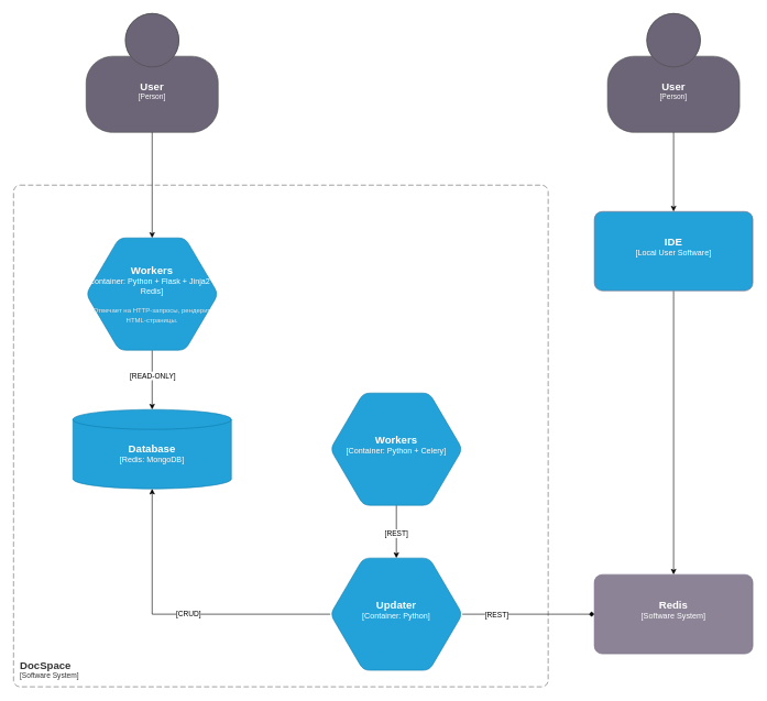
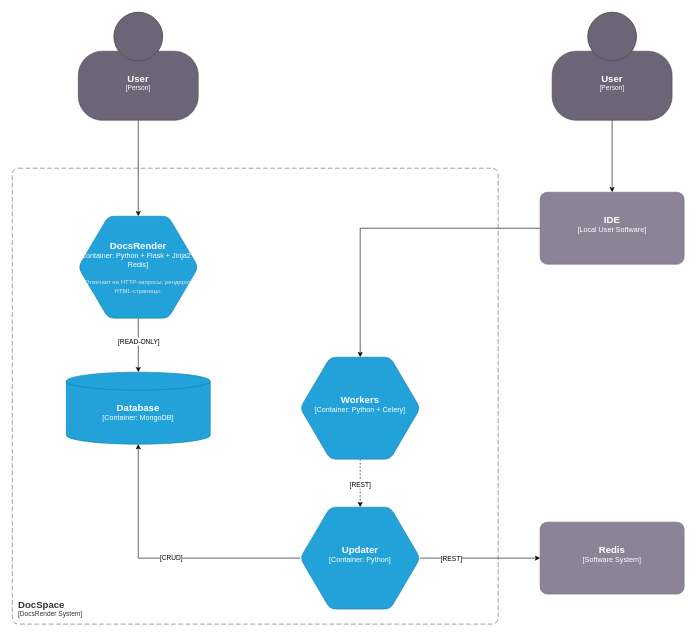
- <mxCell id="4" value="&lt;font style=&quot;font-size: 16px&quot;&gt;&lt;b&gt;IDE&lt;/b&gt;&lt;/font&gt;&lt;div&gt;[Local User Software]&lt;/div&gt;&lt;br&gt;&lt;div&gt;&lt;font style=&quot;font-size: 11px&quot;&gt;&lt;font color=&quot;#cccccc&quot;&gt;&lt;/font&gt;&lt;/div&gt;" style="rounded=1;whiteSpace=wrap;html=1;labelBackgroundColor=none;fillColor=#23a2d9;fontColor=#ffffff;align=center;arcSize=10;strokeColor=#736782;metaEdit=1;resizable=0;points=[[0.25,0,0],[0.5,0,0],[0.75,0,0],[1,0.25,0],[1,0.5,0],[1,0.75,0],[0.75,1,0],[0.5,1,0],[0.25,1,0],[0,0.75,0],[0,0.5,0],[0,0.25,0]];" parent="1" vertex="1"><mxGeometry x="900" y="320" width="240" height="120" as="geometry" /></mxCell>
+ <mxCell id="4" value="&lt;font style=&quot;font-size: 16px&quot;&gt;&lt;b&gt;IDE&lt;/b&gt;&lt;/font&gt;&lt;div&gt;[Local User Software]&lt;/div&gt;&lt;br&gt;&lt;div&gt;&lt;font style=&quot;font-size: 11px&quot;&gt;&lt;font color=&quot;#cccccc&quot;&gt;&lt;/font&gt;&lt;/div&gt;" style="rounded=1;whiteSpace=wrap;html=1;labelBackgroundColor=none;fillColor=#8C8496;fontColor=#ffffff;align=center;arcSize=10;strokeColor=#736782;metaEdit=1;resizable=0;points=[[0.25,0,0],[0.5,0,0],[0.75,0,0],[1,0.25,0],[1,0.5,0],[1,0.75,0],[0.75,1,0],[0.5,1,0],[0.25,1,0],[0,0.75,0],[0,0.5,0],[0,0.25,0]];" parent="1" vertex="1"><mxGeometry x="900" y="320" width="240" height="120" as="geometry" /></mxCell>
- <mxCell id="12" value="&lt;font style=&quot;font-size: 16px&quot;&gt;&lt;b&gt;Workers&lt;/b&gt;&lt;/font&gt;&lt;div&gt;[Container:&amp;nbsp;Python + Flask + Jinja2 + Redis]&lt;/div&gt;&lt;br&gt;&lt;div&gt;&lt;font style=&quot;font-size: 10px&quot;&gt;&lt;font color=&quot;#E6E6E6&quot;&gt;Отвечает на HTTP-запросы, рендерит HTML-страницы.&lt;/font&gt;&lt;/div&gt;" style="shape=hexagon;size=50;perimeter=hexagonPerimeter2;whiteSpace=wrap;html=1;fixedSize=1;rounded=1;labelBackgroundColor=none;fillColor=#23A2D9;fontSize=12;fontColor=#ffffff;align=center;strokeColor=#0E7DAD;metaEdit=1;points=[[0.5,0,0],[1,0.25,0],[1,0.5,0],[1,0.75,0],[0.5,1,0],[0,0.75,0],[0,0.5,0],[0,0.25,0]];resizable=0;" parent="1" vertex="1"><mxGeometry x="130" width="200" height="170" as="geometry" y="360" /></mxCell>
+ <mxCell id="12" value="&lt;font style=&quot;font-size: 16px&quot;&gt;&lt;b&gt;DocsRender&lt;/b&gt;&lt;/font&gt;&lt;div&gt;[Container:&amp;nbsp;Python + Flask + Jinja2 + Redis]&lt;/div&gt;&lt;br&gt;&lt;div&gt;&lt;font style=&quot;font-size: 10px&quot;&gt;&lt;font color=&quot;#E6E6E6&quot;&gt;Отвечает на HTTP-запросы, рендерит HTML-страницы.&lt;/font&gt;&lt;/div&gt;" style="shape=hexagon;size=50;perimeter=hexagonPerimeter2;whiteSpace=wrap;html=1;fixedSize=1;rounded=1;labelBackgroundColor=none;fillColor=#23A2D9;fontSize=12;fontColor=#ffffff;align=center;strokeColor=#0E7DAD;metaEdit=1;points=[[0.5,0,0],[1,0.25,0],[1,0.5,0],[1,0.75,0],[0.5,1,0],[0,0.75,0],[0,0.5,0],[0,0.25,0]];resizable=0;" parent="1" vertex="1"><mxGeometry x="130" width="200" height="170" as="geometry" y="360" /></mxCell>
- <mxCell id="13" value="&lt;font style=&quot;font-size: 16px&quot;&gt;&lt;b&gt;Database&lt;/b&gt;&lt;/font&gt;&lt;div&gt;[Redis:&amp;nbsp;MongoDB]&lt;/div&gt;&lt;br&gt;&lt;div&gt;&lt;font style=&quot;font-size: 11px&quot;&gt;&lt;font color=&quot;#E6E6E6&quot;&gt;&lt;/font&gt;&lt;/div&gt;" style="shape=cylinder3;size=15;whiteSpace=wrap;html=1;boundedLbl=1;rounded=0;labelBackgroundColor=none;fillColor=#23A2D9;fontSize=12;fontColor=#ffffff;align=center;strokeColor=#0E7DAD;metaEdit=1;points=[[0.5,0,0],[1,0.25,0],[1,0.5,0],[1,0.75,0],[0.5,1,0],[0,0.75,0],[0,0.5,0],[0,0.25,0]];resizable=0;" parent="1" vertex="1"><mxGeometry x="110" y="620" width="240" height="120" as="geometry" /></mxCell>
+ <mxCell id="13" value="&lt;font style=&quot;font-size: 16px&quot;&gt;&lt;b&gt;Database&lt;/b&gt;&lt;/font&gt;&lt;div&gt;[Container:&amp;nbsp;MongoDB]&lt;/div&gt;&lt;br&gt;&lt;div&gt;&lt;font style=&quot;font-size: 11px&quot;&gt;&lt;font color=&quot;#E6E6E6&quot;&gt;&lt;/font&gt;&lt;/div&gt;" style="shape=cylinder3;size=15;whiteSpace=wrap;html=1;boundedLbl=1;rounded=0;labelBackgroundColor=none;fillColor=#23A2D9;fontSize=12;fontColor=#ffffff;align=center;strokeColor=#0E7DAD;metaEdit=1;points=[[0.5,0,0],[1,0.25,0],[1,0.5,0],[1,0.75,0],[0.5,1,0],[0,0.75,0],[0,0.5,0],[0,0.25,0]];resizable=0;" parent="1" vertex="1"><mxGeometry x="110" y="620" width="240" height="120" as="geometry" /></mxCell>
- <mxCell id="14" style="edgeStyle=orthogonalEdgeStyle;rounded=0;orthogonalLoop=1;jettySize=auto;html=1;" parent="1" source="18" target="21" edge="1"><mxGeometry relative="1" as="geometry" /></mxCell>
+ <mxCell id="14" style="edgeStyle=orthogonalEdgeStyle;rounded=0;orthogonalLoop=1;jettySize=auto;html=1;dashed=1;" parent="1" source="18" target="21" edge="1"><mxGeometry relative="1" as="geometry" /></mxCell>
- <mxCell id="3" style="edgeStyle=orthogonalEdgeStyle;rounded=0;orthogonalLoop=1;jettySize=auto;html=1;entryX=0.5;entryY=0;entryDx=0;entryDy=0;entryPerimeter=0;" parent="1" source="4" target="5" edge="1"><mxGeometry relative="1" as="geometry"><mxPoint x="1020" y="620" as="targetPoint" /></mxGeometry></mxCell>
+ <mxCell id="3" style="edgeStyle=orthogonalEdgeStyle;rounded=0;orthogonalLoop=1;jettySize=auto;html=1;" parent="1" source="4" target="18" edge="1"><mxGeometry relative="1" as="geometry"><mxPoint x="1020" y="620" as="targetPoint" /></mxGeometry></mxCell>
- <mxCell id="19" style="edgeStyle=orthogonalEdgeStyle;rounded=0;orthogonalLoop=1;jettySize=auto;html=1;endArrow=diamond;" parent="1" source="21" target="5" edge="1"><mxGeometry relative="1" as="geometry" /></mxCell>
+ <mxCell id="19" style="edgeStyle=orthogonalEdgeStyle;rounded=0;orthogonalLoop=1;jettySize=auto;html=1;" parent="1" source="21" target="5" edge="1"><mxGeometry relative="1" as="geometry" /></mxCell>
- <mxCell id="8" value="&lt;font style=&quot;font-size: 16px&quot;&gt;&lt;b&gt;&lt;div style=&quot;text-align: left&quot;&gt;DocSpace&lt;/div&gt;&lt;/b&gt;&lt;/font&gt;&lt;div style=&quot;text-align: left&quot;&gt;[Software System]&lt;/div&gt;" style="rounded=1;fontSize=11;whiteSpace=wrap;html=1;dashed=1;arcSize=20;fillColor=none;strokeColor=#666666;fontColor=#333333;labelBackgroundColor=none;align=left;verticalAlign=bottom;labelBorderColor=none;spacingTop=0;spacing=10;dashPattern=8 4;metaEdit=1;rotatable=0;perimeter=rectanglePerimeter;noLabel=0;labelPadding=0;allowArrows=0;connectable=0;expand=0;recursiveResize=0;editable=1;pointerEvents=0;absoluteArcSize=1;points=[[0.25,0,0],[0.5,0,0],[0.75,0,0],[1,0.25,0],[1,0.5,0],[1,0.75,0],[0.75,1,0],[0.5,1,0],[0.25,1,0],[0,0.75,0],[0,0.5,0],[0,0.25,0]];" parent="1" vertex="1"><mxGeometry x="20" y="280" width="810" height="760" as="geometry" /></mxCell>
+ <mxCell id="8" value="&lt;font style=&quot;font-size: 16px&quot;&gt;&lt;b&gt;&lt;div style=&quot;text-align: left&quot;&gt;DocSpace&lt;/div&gt;&lt;/b&gt;&lt;/font&gt;&lt;div style=&quot;text-align: left&quot;&gt;[DocsRender System]&lt;/div&gt;" style="rounded=1;fontSize=11;whiteSpace=wrap;html=1;dashed=1;arcSize=20;fillColor=none;strokeColor=#666666;fontColor=#333333;labelBackgroundColor=none;align=left;verticalAlign=bottom;labelBorderColor=none;spacingTop=0;spacing=10;dashPattern=8 4;metaEdit=1;rotatable=0;perimeter=rectanglePerimeter;noLabel=0;labelPadding=0;allowArrows=0;connectable=0;expand=0;recursiveResize=0;editable=1;pointerEvents=0;absoluteArcSize=1;points=[[0.25,0,0],[0.5,0,0],[0.75,0,0],[1,0.25,0],[1,0.5,0],[1,0.75,0],[0.75,1,0],[0.5,1,0],[0.25,1,0],[0,0.75,0],[0,0.5,0],[0,0.25,0]];" parent="1" vertex="1"><mxGeometry x="20" y="280" width="810" height="760" as="geometry" /></mxCell>
